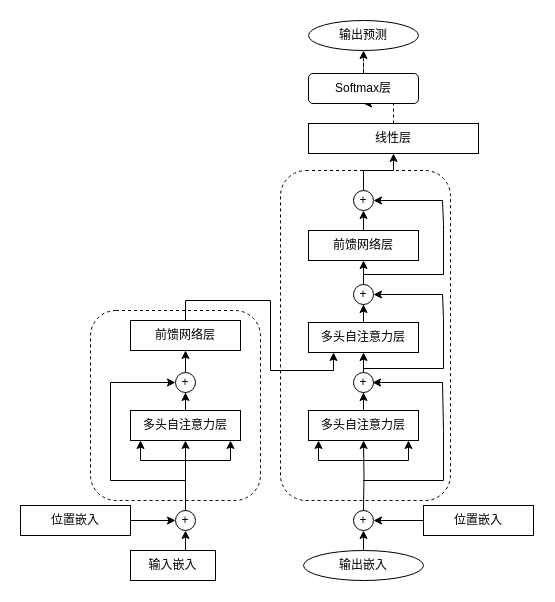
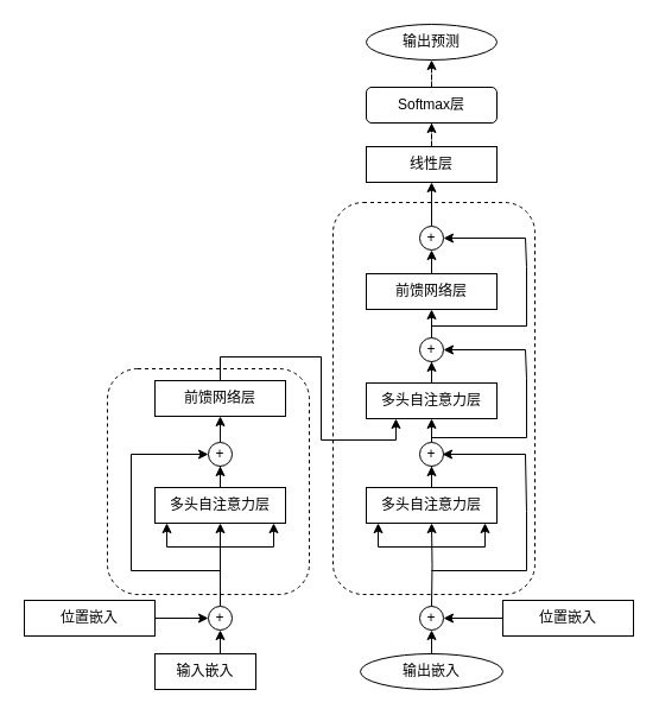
- <mxCell id="43" value="线性层" style="rounded=0;whiteSpace=wrap;html=1;" vertex="1" parent="1"><mxGeometry x="308" y="123" width="170" height="30" as="geometry" /></mxCell>
+ <mxCell id="43" value="线性层" style="rounded=0;whiteSpace=wrap;html=1;" vertex="1" parent="1"><mxGeometry x="308" y="123" width="110" height="30" as="geometry" /></mxCell>
